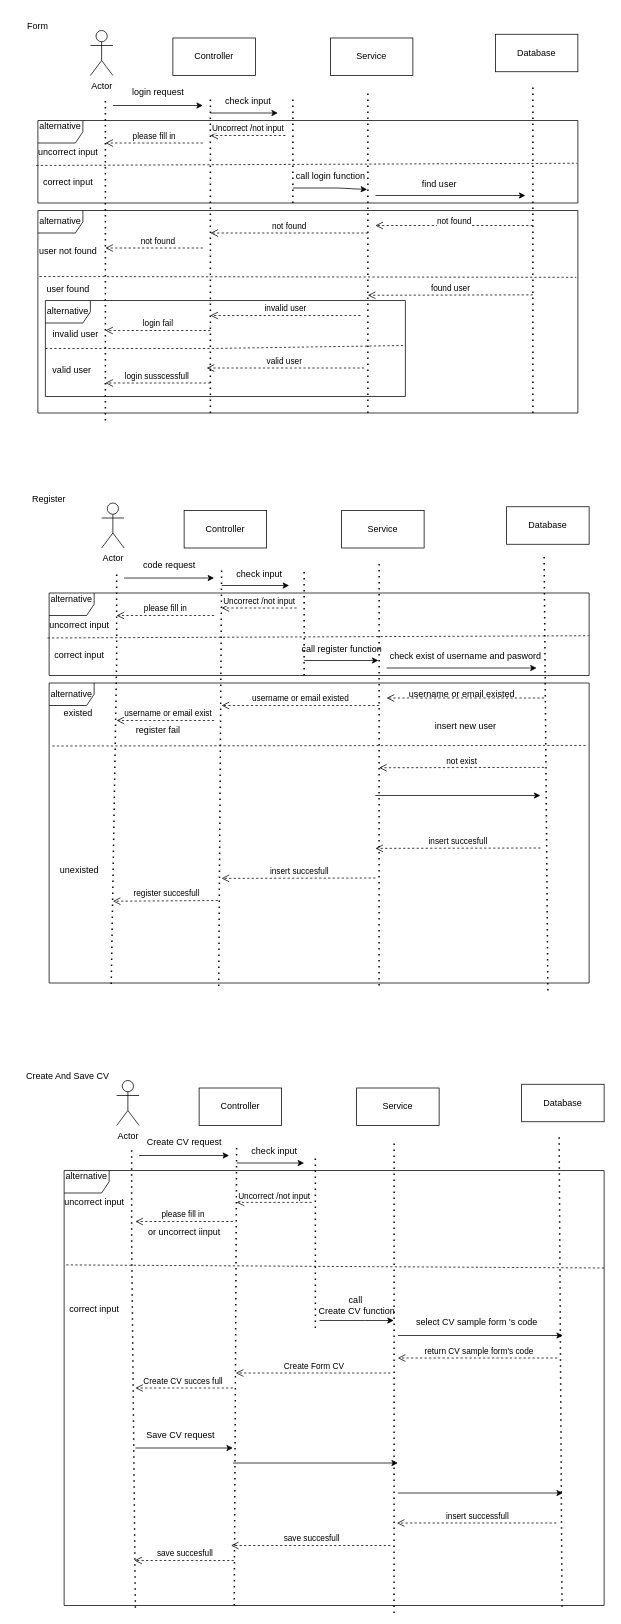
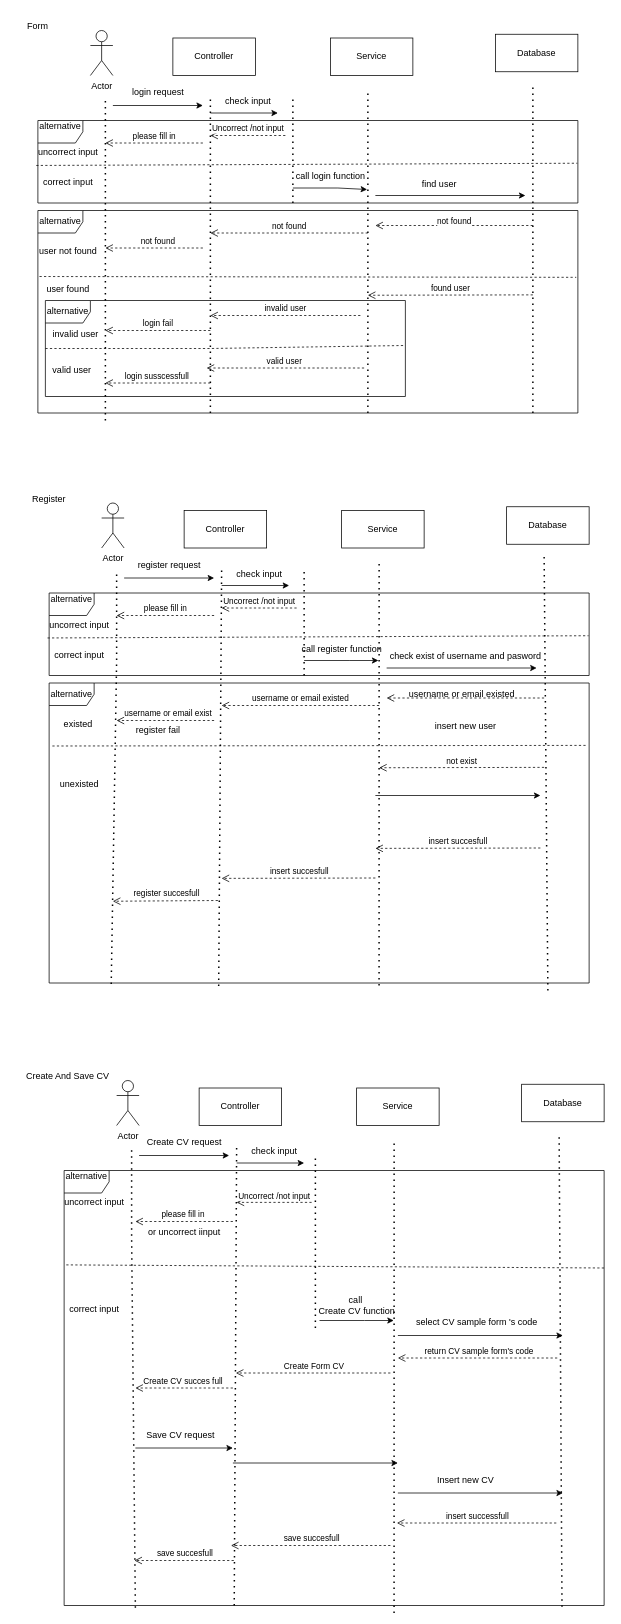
- <mxCell id="53" value="code request" style="text;html=1;align=center;verticalAlign=middle;resizable=0;points=[];autosize=1;strokeColor=none;fillColor=none;" vertex="1" parent="1"><mxGeometry x="170" y="738" width="110" height="30" as="geometry" /></mxCell>
+ <mxCell id="53" value="register request" style="text;html=1;align=center;verticalAlign=middle;resizable=0;points=[];autosize=1;strokeColor=none;fillColor=none;" vertex="1" parent="1"><mxGeometry x="170" y="738" width="110" height="30" as="geometry" /></mxCell>
- <mxCell id="63" value="existed&amp;nbsp;" style="text;html=1;align=center;verticalAlign=middle;resizable=0;points=[];autosize=1;strokeColor=none;fillColor=none;" vertex="1" parent="1"><mxGeometry x="75" y="935" width="60" height="30" as="geometry" /></mxCell>
+ <mxCell id="63" value="existed&amp;nbsp;" style="text;html=1;align=center;verticalAlign=middle;resizable=0;points=[];autosize=1;strokeColor=none;fillColor=none;" vertex="1" parent="1"><mxGeometry x="75" y="950" width="60" height="30" as="geometry" /></mxCell>
- <mxCell id="64" value="unexisted" style="text;html=1;align=center;verticalAlign=middle;resizable=0;points=[];autosize=1;strokeColor=none;fillColor=none;" vertex="1" parent="1"><mxGeometry x="70" y="1145" width="70" height="30" as="geometry" /></mxCell>
+ <mxCell id="64" value="unexisted" style="text;html=1;align=center;verticalAlign=middle;resizable=0;points=[];autosize=1;strokeColor=none;fillColor=none;" vertex="1" parent="1"><mxGeometry x="70" y="1030" width="70" height="30" as="geometry" /></mxCell>
+ <mxCell id="114" value="Insert new CV" style="text;html=1;align=center;verticalAlign=middle;resizable=0;points=[];autosize=1;strokeColor=none;fillColor=none;" vertex="1" parent="1"><mxGeometry x="570" y="1958" width="100" height="30" as="geometry" /></mxCell>
